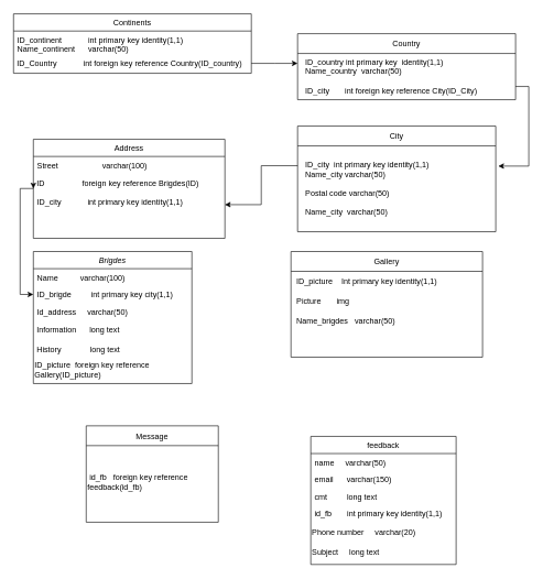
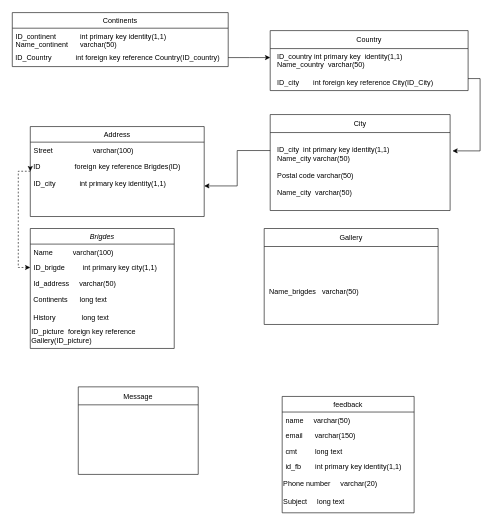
- <mxCell id="38" style="edgeStyle=orthogonalEdgeStyle;rounded=0;orthogonalLoop=1;jettySize=auto;html=1;exitX=0;exitY=0.75;exitDx=0;exitDy=0;entryX=0;entryY=0.5;entryDx=0;entryDy=0;" edge="1" parent="1" source="14" target="4"><mxGeometry relative="1" as="geometry" /></mxCell>
+ <mxCell id="38" style="edgeStyle=orthogonalEdgeStyle;rounded=0;orthogonalLoop=1;jettySize=auto;html=1;exitX=0;exitY=0.75;exitDx=0;exitDy=0;entryX=0;entryY=0.5;entryDx=0;entryDy=0;dashed=1;" edge="1" parent="1" source="14" target="4"><mxGeometry relative="1" as="geometry" /></mxCell>
- <mxCell id="33" value="&amp;nbsp; ID_picture&amp;nbsp; &amp;nbsp; Int primary key identity(1,1)&amp;nbsp;" style="text;html=1;strokeColor=none;fillColor=none;align=left;verticalAlign=middle;whiteSpace=wrap;rounded=0;" vertex="1" parent="1"><mxGeometry x="440" y="410" width="290" height="30" as="geometry" /></mxCell>
- <mxCell id="34" value="&amp;nbsp; Picture&amp;nbsp; &amp;nbsp; &amp;nbsp; &amp;nbsp;img" style="text;html=1;strokeColor=none;fillColor=none;align=left;verticalAlign=middle;whiteSpace=wrap;rounded=0;" vertex="1" parent="1"><mxGeometry x="440" y="440" width="220" height="30" as="geometry" /></mxCell>
- <mxCell id="6" value="&amp;nbsp;Information&amp;nbsp; &amp;nbsp; &amp;nbsp; long text" style="text;html=1;strokeColor=none;fillColor=none;align=left;verticalAlign=middle;whiteSpace=wrap;rounded=0;" vertex="1" parent="2"><mxGeometry y="104" width="240" height="30" as="geometry" /></mxCell>
+ <mxCell id="6" value="&amp;nbsp;Continents&amp;nbsp; &amp;nbsp; &amp;nbsp; long text" style="text;html=1;strokeColor=none;fillColor=none;align=left;verticalAlign=middle;whiteSpace=wrap;rounded=0;" vertex="1" parent="2"><mxGeometry y="104" width="240" height="30" as="geometry" /></mxCell>
- <mxCell id="42" value="&amp;nbsp;id_fb&amp;nbsp; &lt;span style=&quot;white-space: pre;&quot;&gt; &lt;/span&gt;foreign key reference feedback(id_fb)&amp;nbsp;&lt;span style=&quot;white-space: pre;&quot;&gt; &lt;/span&gt;" style="text;html=1;strokeColor=none;fillColor=none;align=left;verticalAlign=middle;whiteSpace=wrap;rounded=0;" vertex="1" parent="1"><mxGeometry x="130" y="714" width="200" height="30" as="geometry" /></mxCell>
